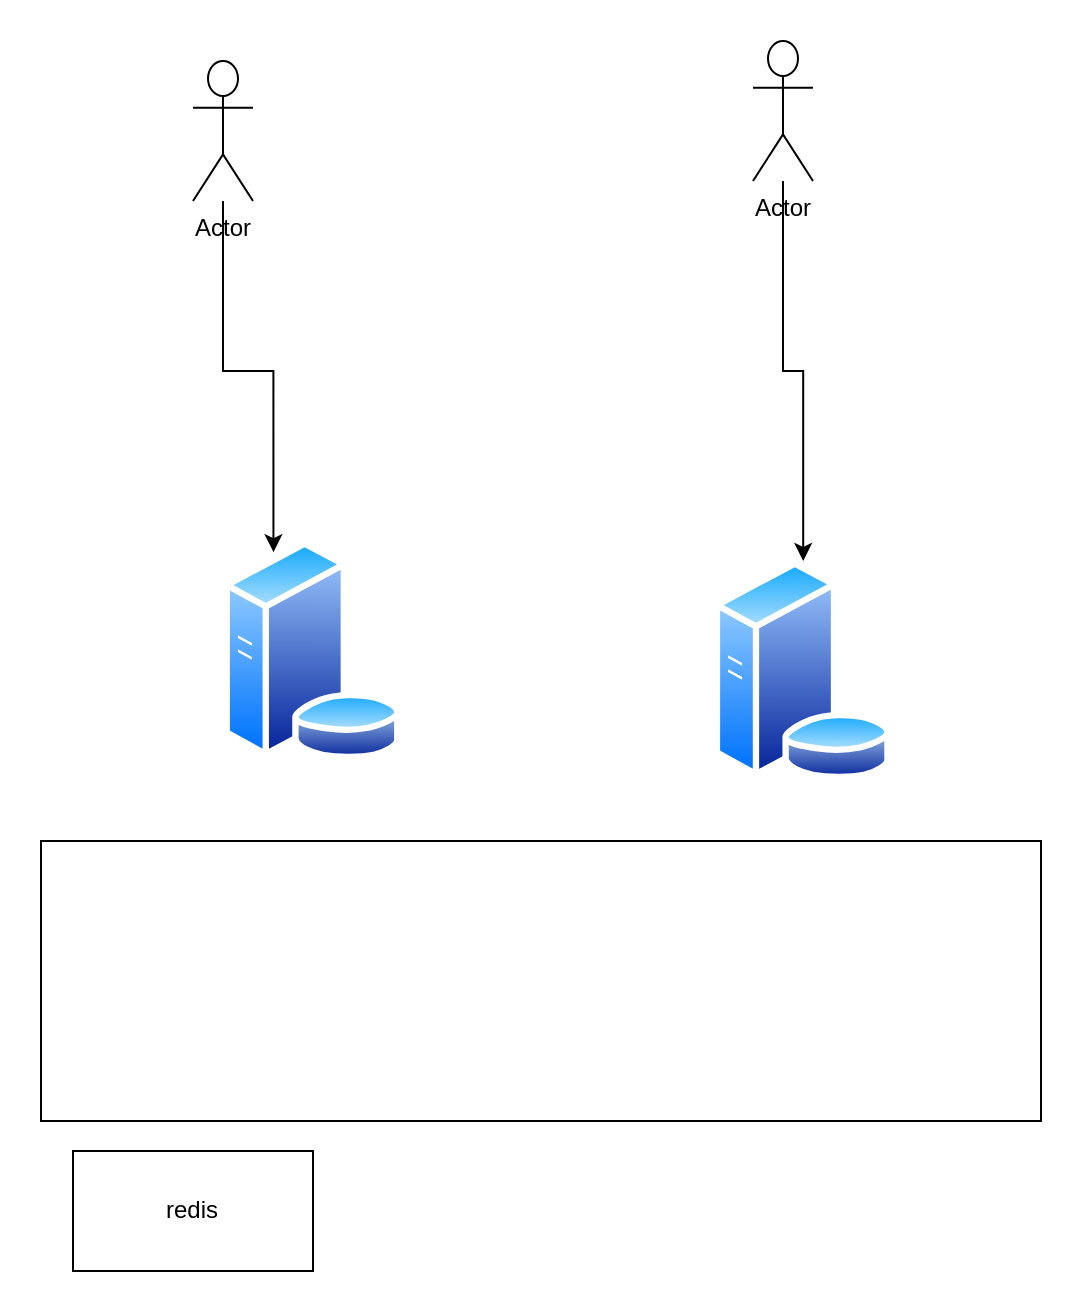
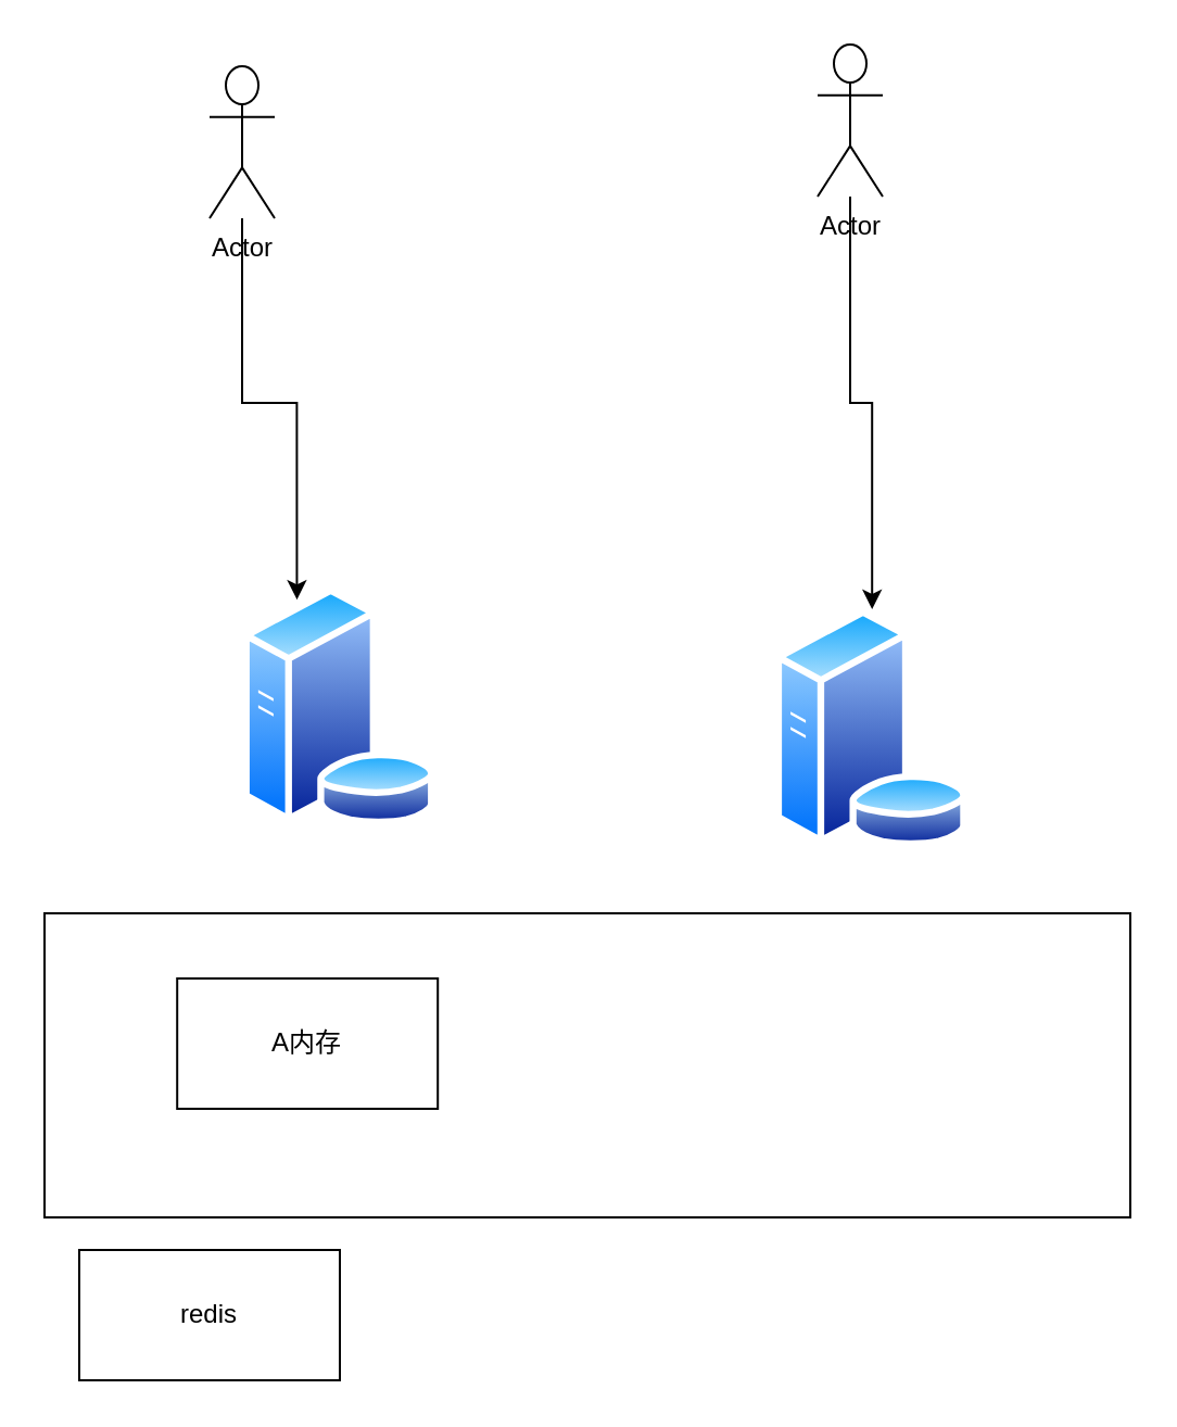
+ <mxCell id="3" value="A内存" style="rounded=0;whiteSpace=wrap;html=1;" vertex="1" parent="1"><mxGeometry x="81.1" y="450" width="120" height="60" as="geometry" /></mxCell>
